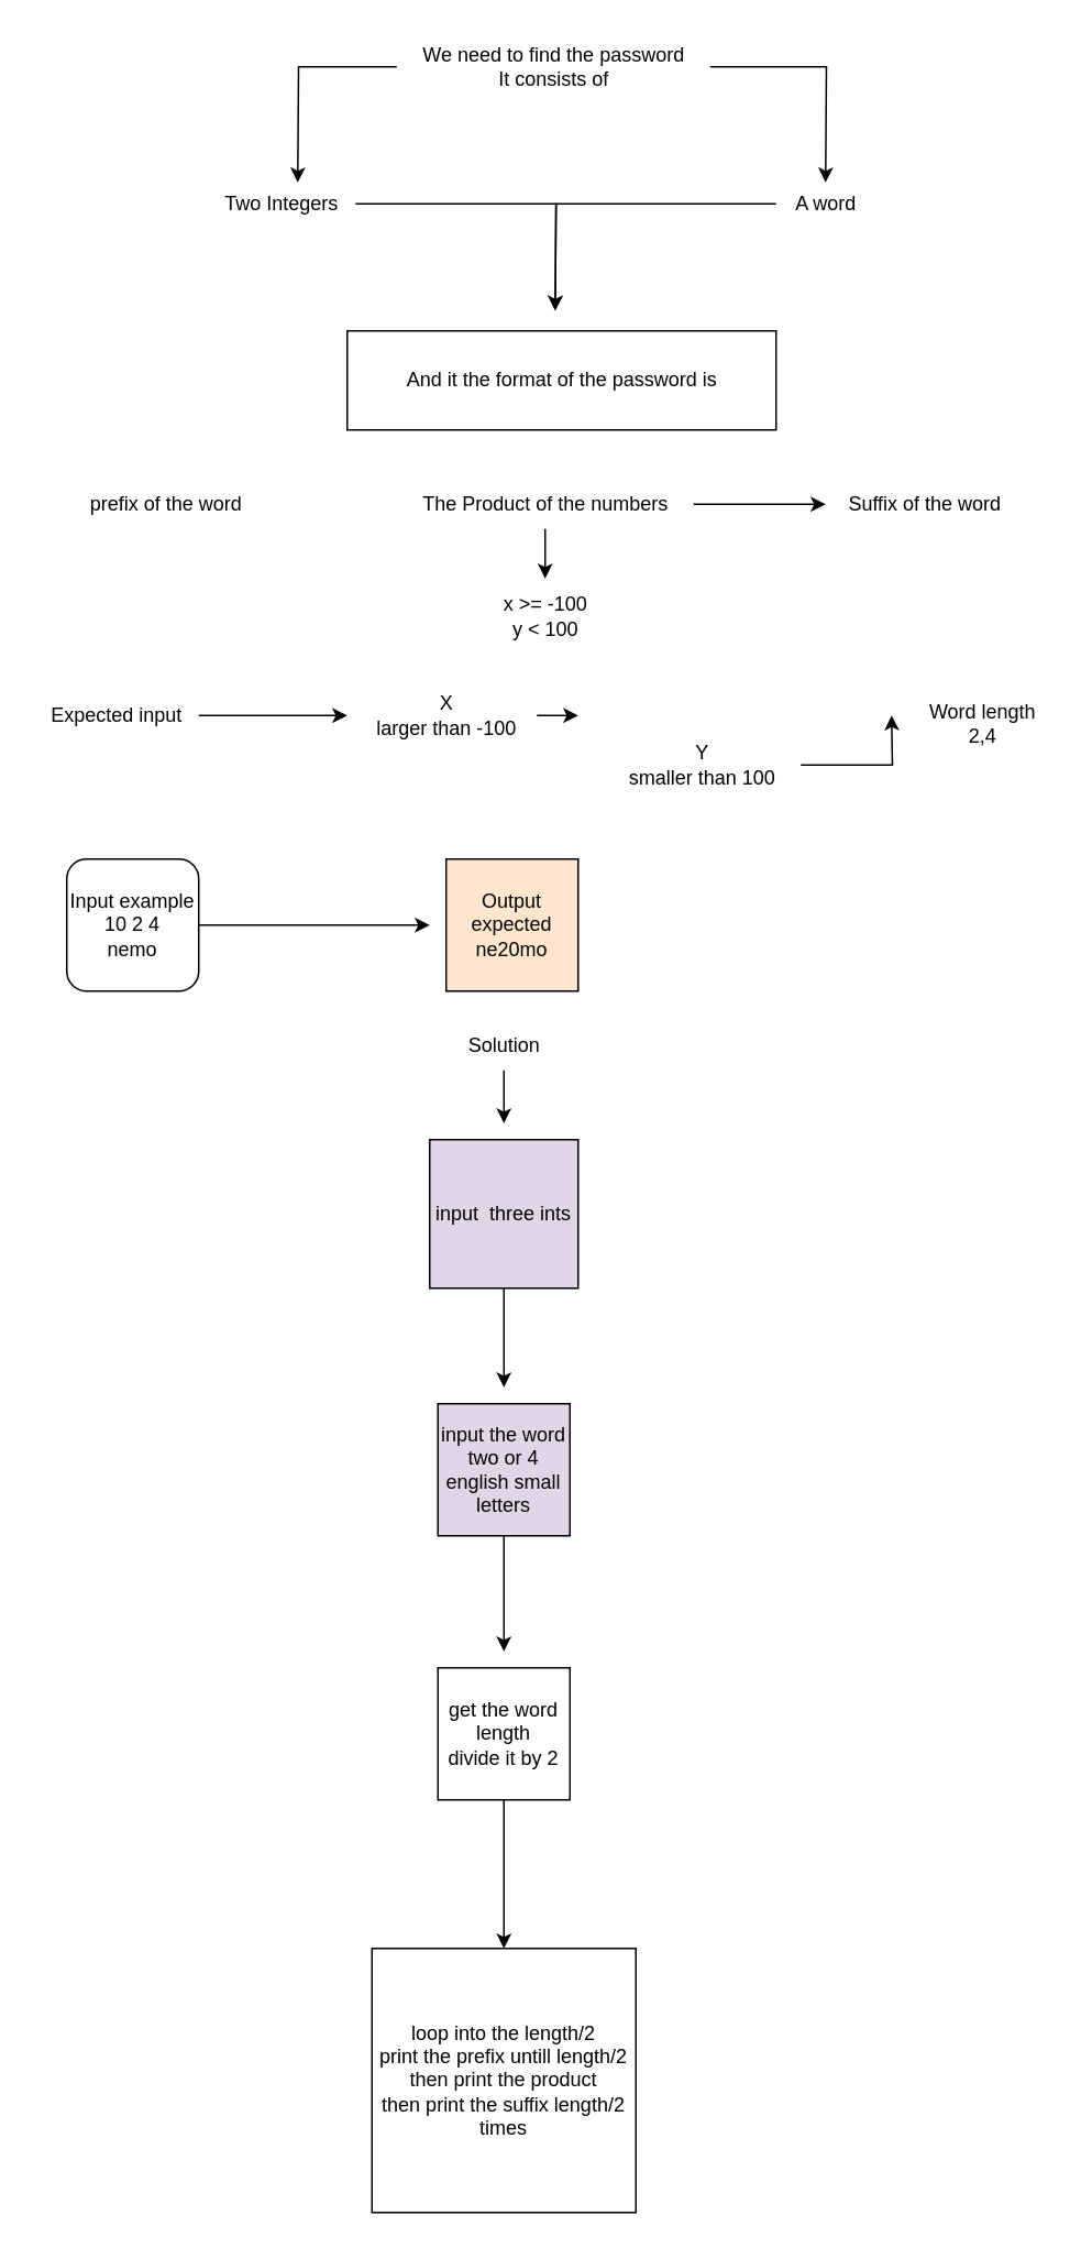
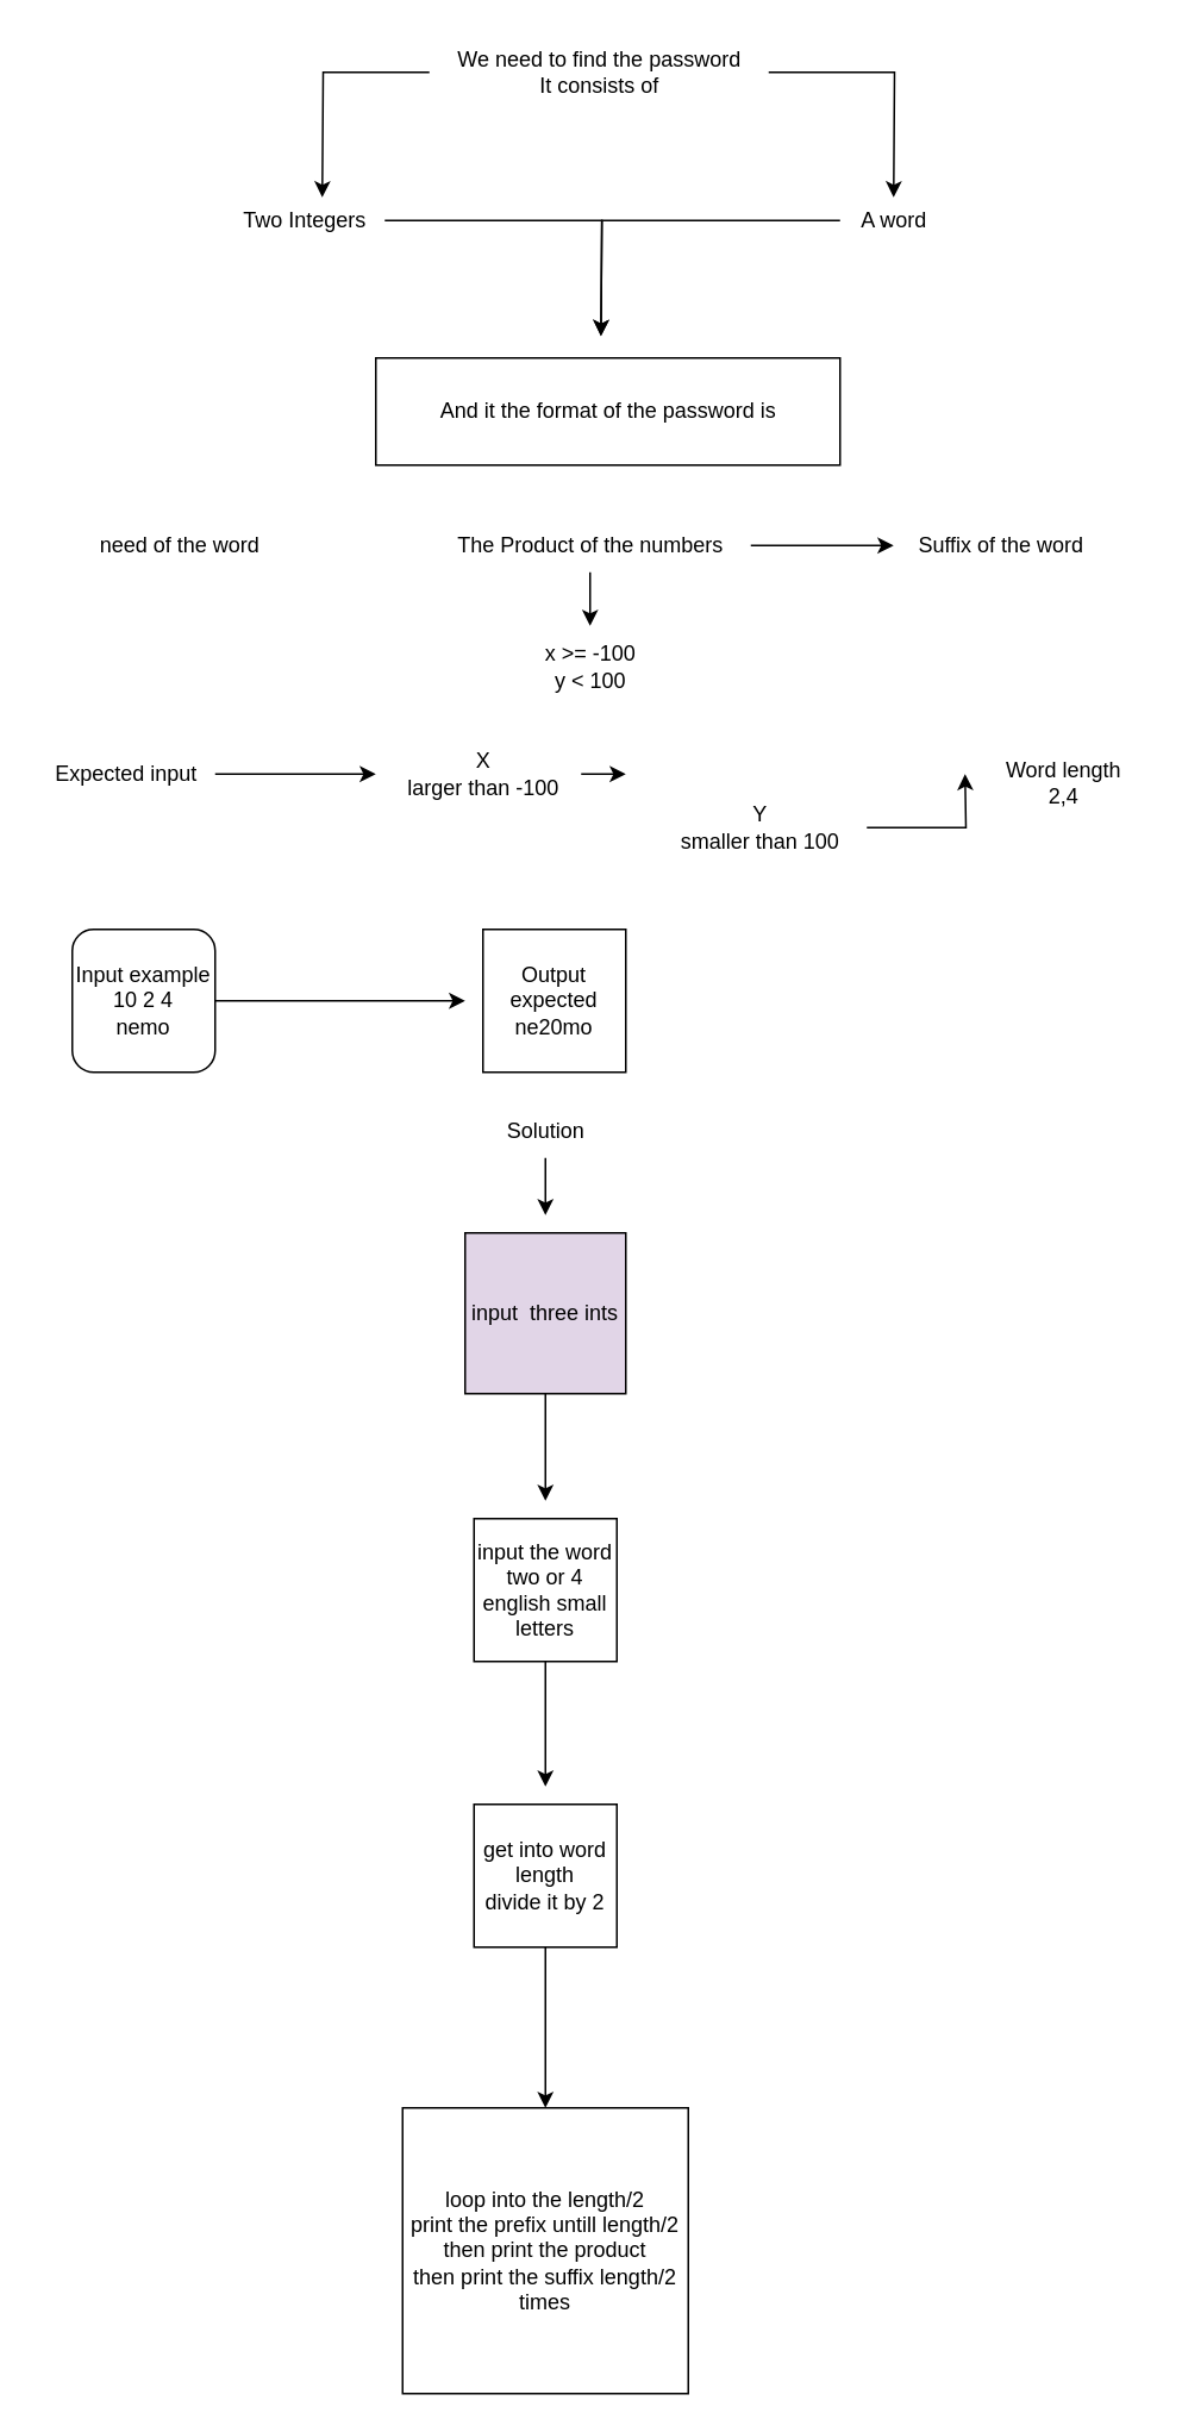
- <mxCell id="11" value="prefix of the word" style="text;html=1;align=center;verticalAlign=middle;resizable=0;points=[];autosize=1;strokeColor=none;fillColor=none;" vertex="1" parent="1"><mxGeometry x="40" y="290" width="120" height="30" as="geometry" /></mxCell>
+ <mxCell id="11" value="need of the word" style="text;html=1;align=center;verticalAlign=middle;resizable=0;points=[];autosize=1;strokeColor=none;fillColor=none;" vertex="1" parent="1"><mxGeometry x="40" y="290" width="120" height="30" as="geometry" /></mxCell>
- <mxCell id="26" value="Output expected&lt;br&gt;ne20mo" style="whiteSpace=wrap;html=1;aspect=fixed;fillColor=#ffe6cc;" vertex="1" parent="1"><mxGeometry x="270" y="520" width="80" height="80" as="geometry" /></mxCell>
+ <mxCell id="26" value="Output expected&lt;br&gt;ne20mo" style="whiteSpace=wrap;html=1;aspect=fixed;" vertex="1" parent="1"><mxGeometry x="270" y="520" width="80" height="80" as="geometry" /></mxCell>
- <mxCell id="32" value="input the word&lt;br&gt;two or 4 english small letters" style="whiteSpace=wrap;html=1;aspect=fixed;fillColor=#e1d5e7;" vertex="1" parent="1"><mxGeometry x="265" y="850" width="80" height="80" as="geometry" /></mxCell>
+ <mxCell id="32" value="input the word&lt;br&gt;two or 4 english small letters" style="whiteSpace=wrap;html=1;aspect=fixed;" vertex="1" parent="1"><mxGeometry x="265" y="850" width="80" height="80" as="geometry" /></mxCell>
- <mxCell id="34" value="get the word length&lt;br&gt;divide it by 2" style="whiteSpace=wrap;html=1;aspect=fixed;" vertex="1" parent="1"><mxGeometry x="265" y="1010" width="80" height="80" as="geometry" /></mxCell>
+ <mxCell id="34" value="get into word length&lt;br&gt;divide it by 2" style="whiteSpace=wrap;html=1;aspect=fixed;" vertex="1" parent="1"><mxGeometry x="265" y="1010" width="80" height="80" as="geometry" /></mxCell>
